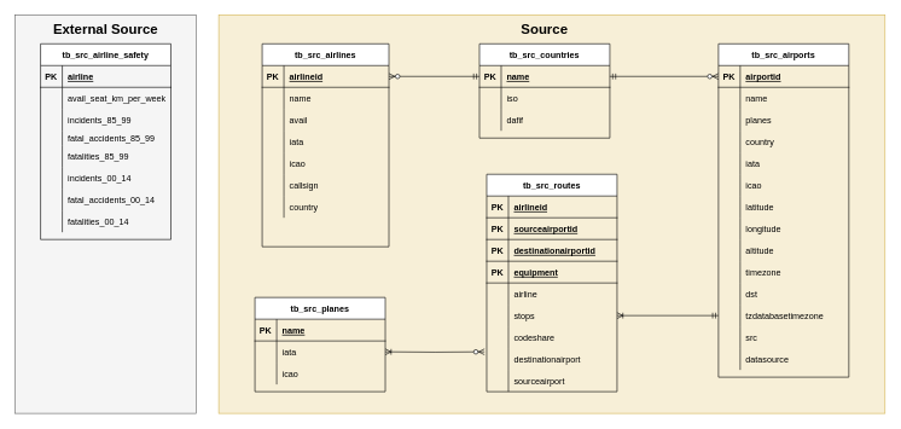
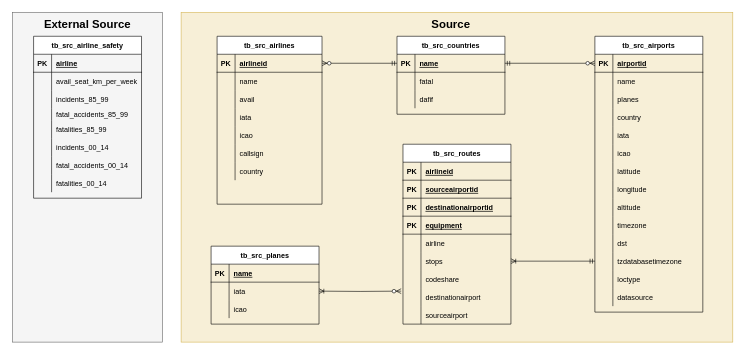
- <mxCell id="116" value="iso" style="shape=partialRectangle;connectable=0;fillColor=none;top=0;left=0;bottom=0;right=0;align=left;spacingLeft=6;overflow=hidden;" parent="114" vertex="1"><mxGeometry x="30" width="150" height="30" as="geometry" /></mxCell>
+ <mxCell id="116" value="fatal" style="shape=partialRectangle;connectable=0;fillColor=none;top=0;left=0;bottom=0;right=0;align=left;spacingLeft=6;overflow=hidden;" parent="114" vertex="1"><mxGeometry x="30" width="150" height="30" as="geometry" /></mxCell>
- <mxCell id="43" value="src" style="shape=partialRectangle;connectable=0;fillColor=none;top=0;left=0;bottom=0;right=0;align=left;spacingLeft=6;overflow=hidden;" parent="41" vertex="1"><mxGeometry x="30" width="150" height="30" as="geometry" /></mxCell>
+ <mxCell id="43" value="loctype" style="shape=partialRectangle;connectable=0;fillColor=none;top=0;left=0;bottom=0;right=0;align=left;spacingLeft=6;overflow=hidden;" parent="41" vertex="1"><mxGeometry x="30" width="150" height="30" as="geometry" /></mxCell>
